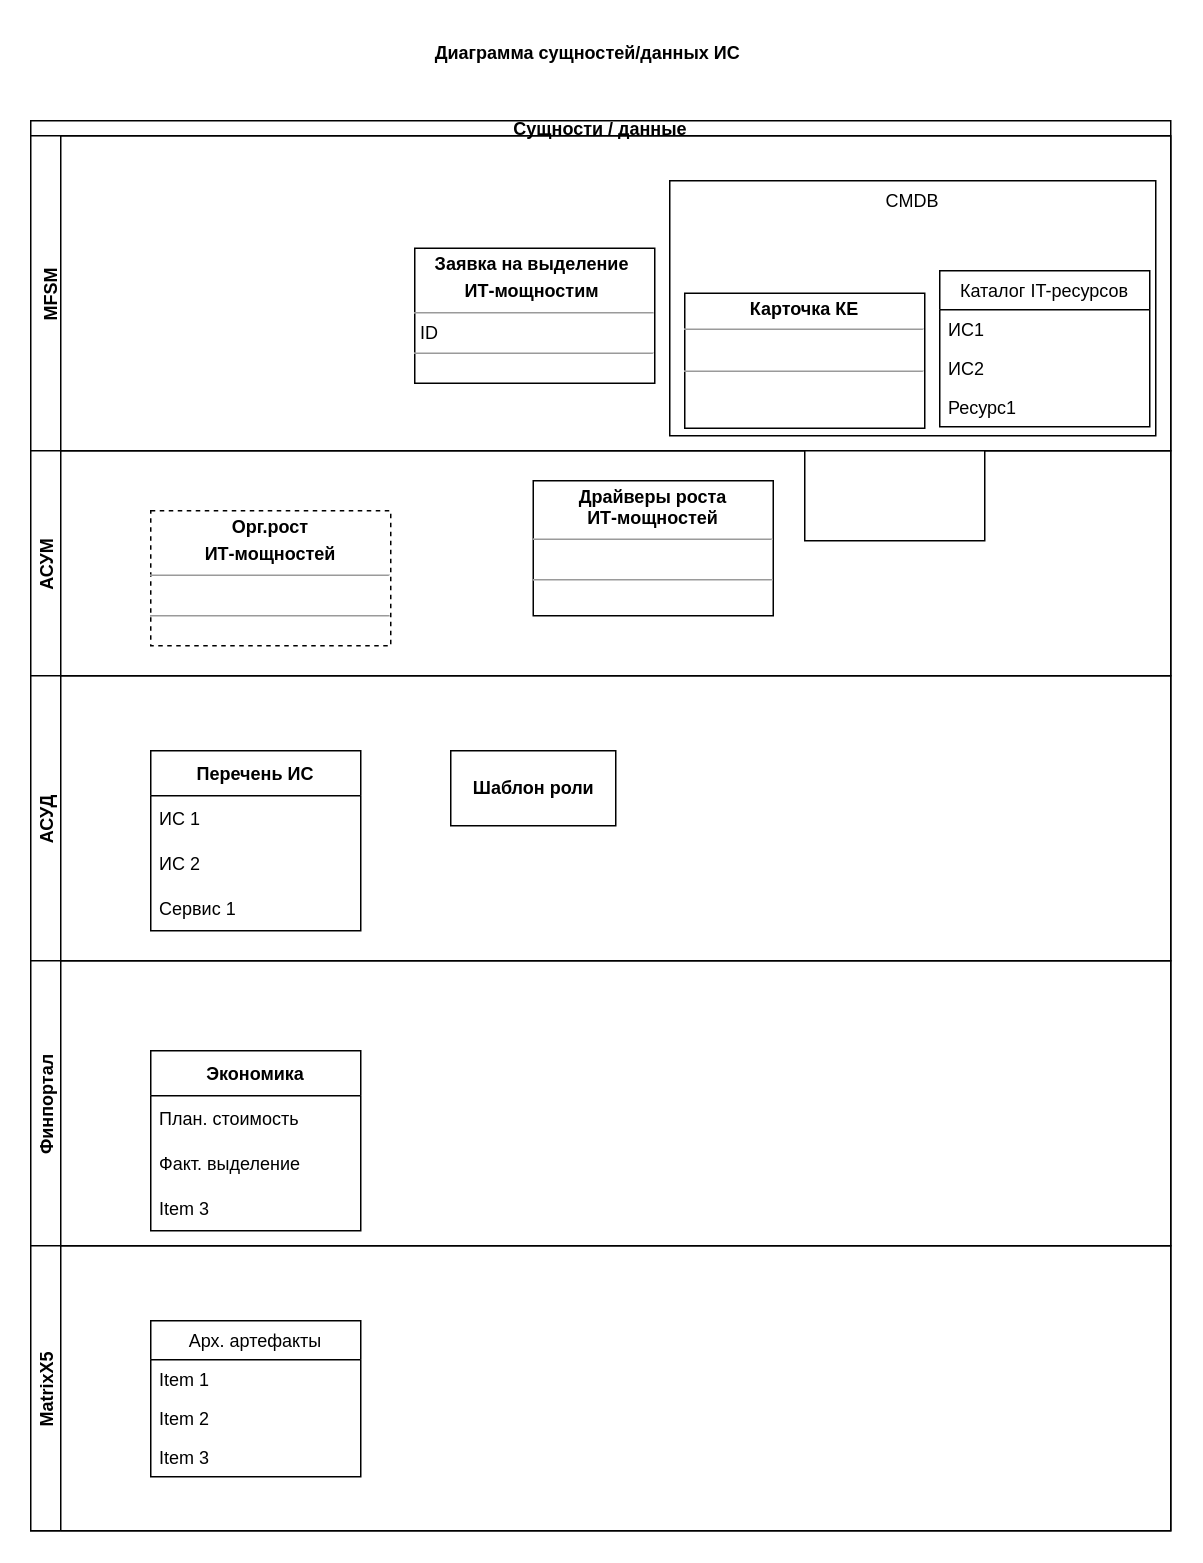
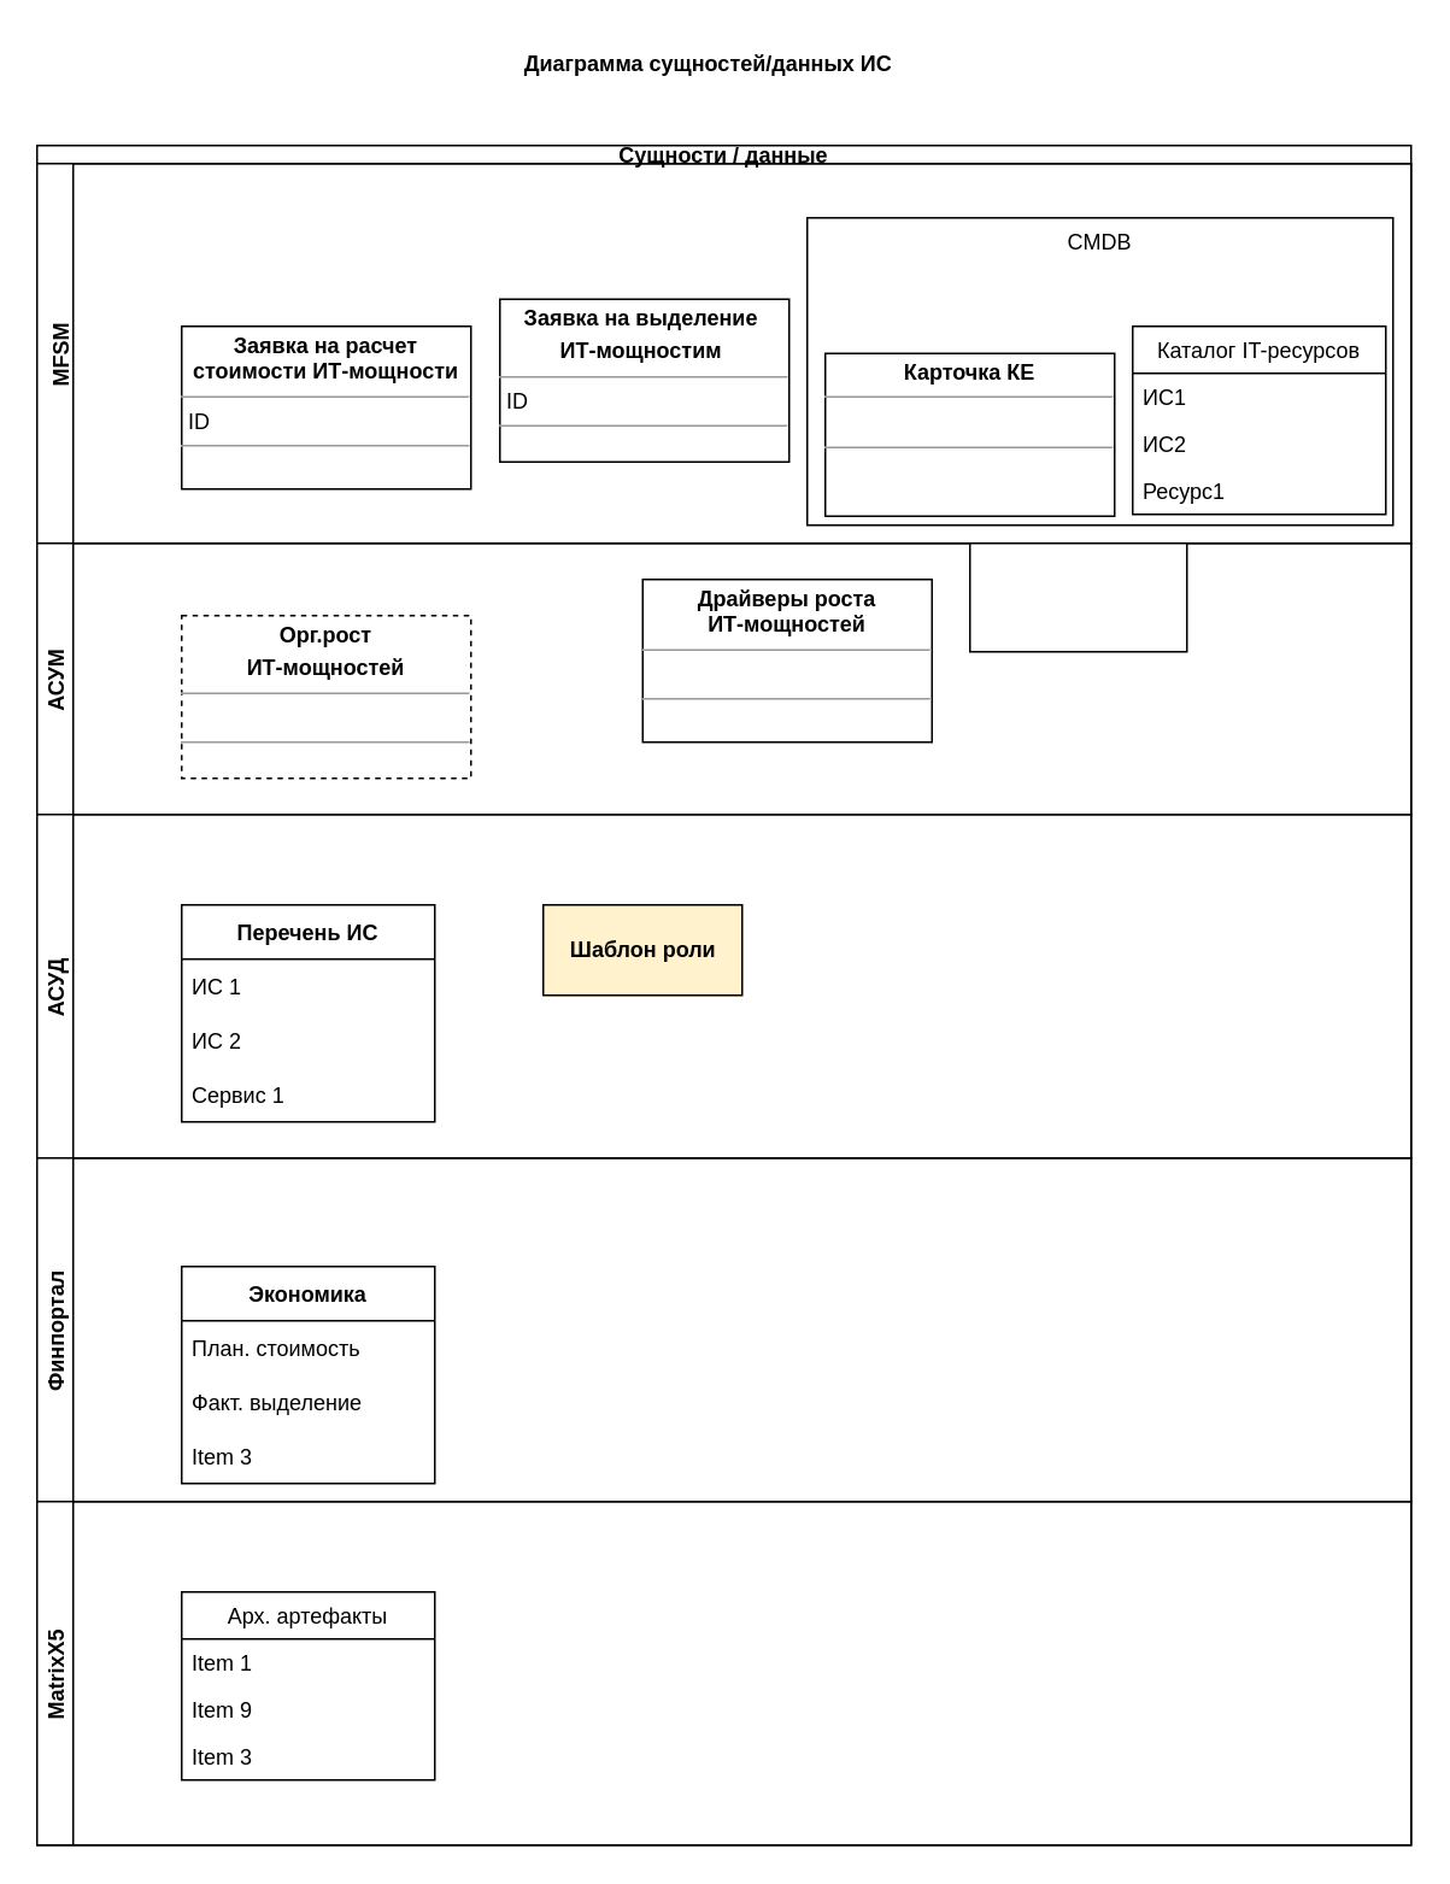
+ <mxCell id="3" value="&lt;p style=&quot;margin:0px;margin-top:4px;text-align:center;&quot;&gt;&lt;b&gt;Заявка на расчет&lt;br style=&quot;padding: 0px; margin: 0px;&quot;&gt;стоимости ИТ-мощности&lt;/b&gt;&lt;br&gt;&lt;/p&gt;&lt;hr size=&quot;1&quot;&gt;&lt;p style=&quot;margin:0px;margin-left:4px;&quot;&gt;ID&lt;/p&gt;&lt;hr size=&quot;1&quot;&gt;&lt;p style=&quot;margin:0px;margin-left:4px;&quot;&gt;&lt;br&gt;&lt;/p&gt;" style="verticalAlign=top;align=left;overflow=fill;fontSize=12;fontFamily=Helvetica;html=1;" parent="1" vertex="1"><mxGeometry x="100" y="180" width="160" height="90" as="geometry" /></mxCell>
- <mxCell id="10" value="&lt;b&gt;Шаблон роли&lt;/b&gt;" style="html=1;" parent="1" vertex="1"><mxGeometry x="300" y="500" width="110" height="50" as="geometry" /></mxCell>
+ <mxCell id="10" value="&lt;b&gt;Шаблон роли&lt;/b&gt;" style="html=1;fillColor=#fff2cc;" parent="1" vertex="1"><mxGeometry x="300" y="500" width="110" height="50" as="geometry" /></mxCell>
- <mxCell id="30" value="Item 2" style="text;strokeColor=none;fillColor=none;align=left;verticalAlign=top;spacingLeft=4;spacingRight=4;overflow=hidden;rotatable=0;points=[[0,0.5],[1,0.5]];portConstraint=eastwest;" parent="28" vertex="1"><mxGeometry y="52" width="140" height="26" as="geometry" /></mxCell>
+ <mxCell id="30" value="Item 9" style="text;strokeColor=none;fillColor=none;align=left;verticalAlign=top;spacingLeft=4;spacingRight=4;overflow=hidden;rotatable=0;points=[[0,0.5],[1,0.5]];portConstraint=eastwest;" parent="28" vertex="1"><mxGeometry y="52" width="140" height="26" as="geometry" /></mxCell>
